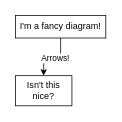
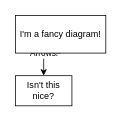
- <mxCell id="4" value="I'm a fancy diagram!" style="rounded=0;whiteSpace=wrap;html=1;" parent="1" vertex="1"><mxGeometry x="20" y="20" width="120" height="30" as="geometry" /></mxCell>
+ <mxCell id="4" value="I'm a fancy diagram!" style="rounded=0;whiteSpace=wrap;html=1;" parent="1" vertex="1"><mxGeometry x="20" y="20" width="120" height="50" as="geometry" /></mxCell>
